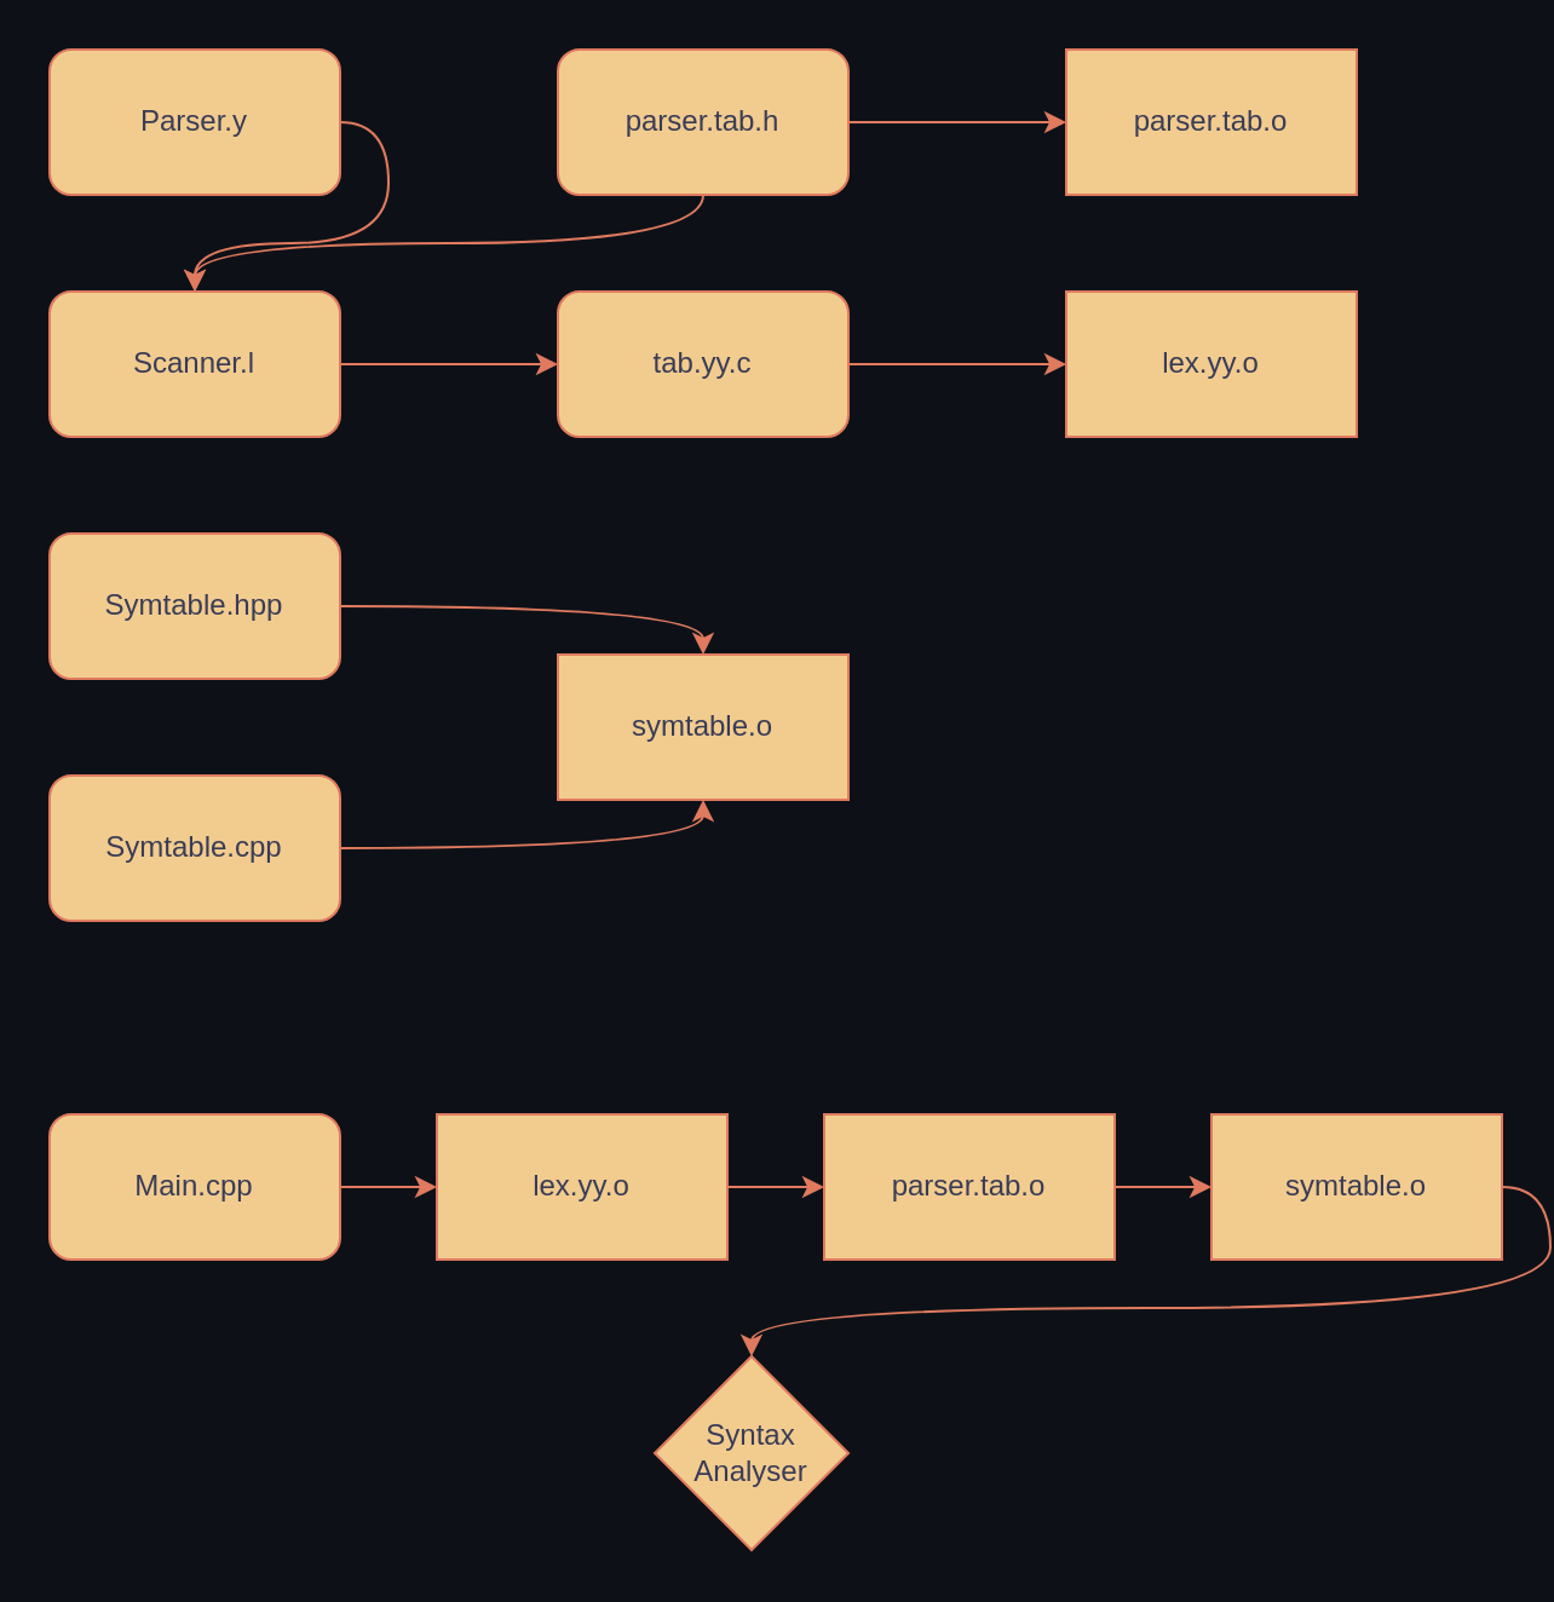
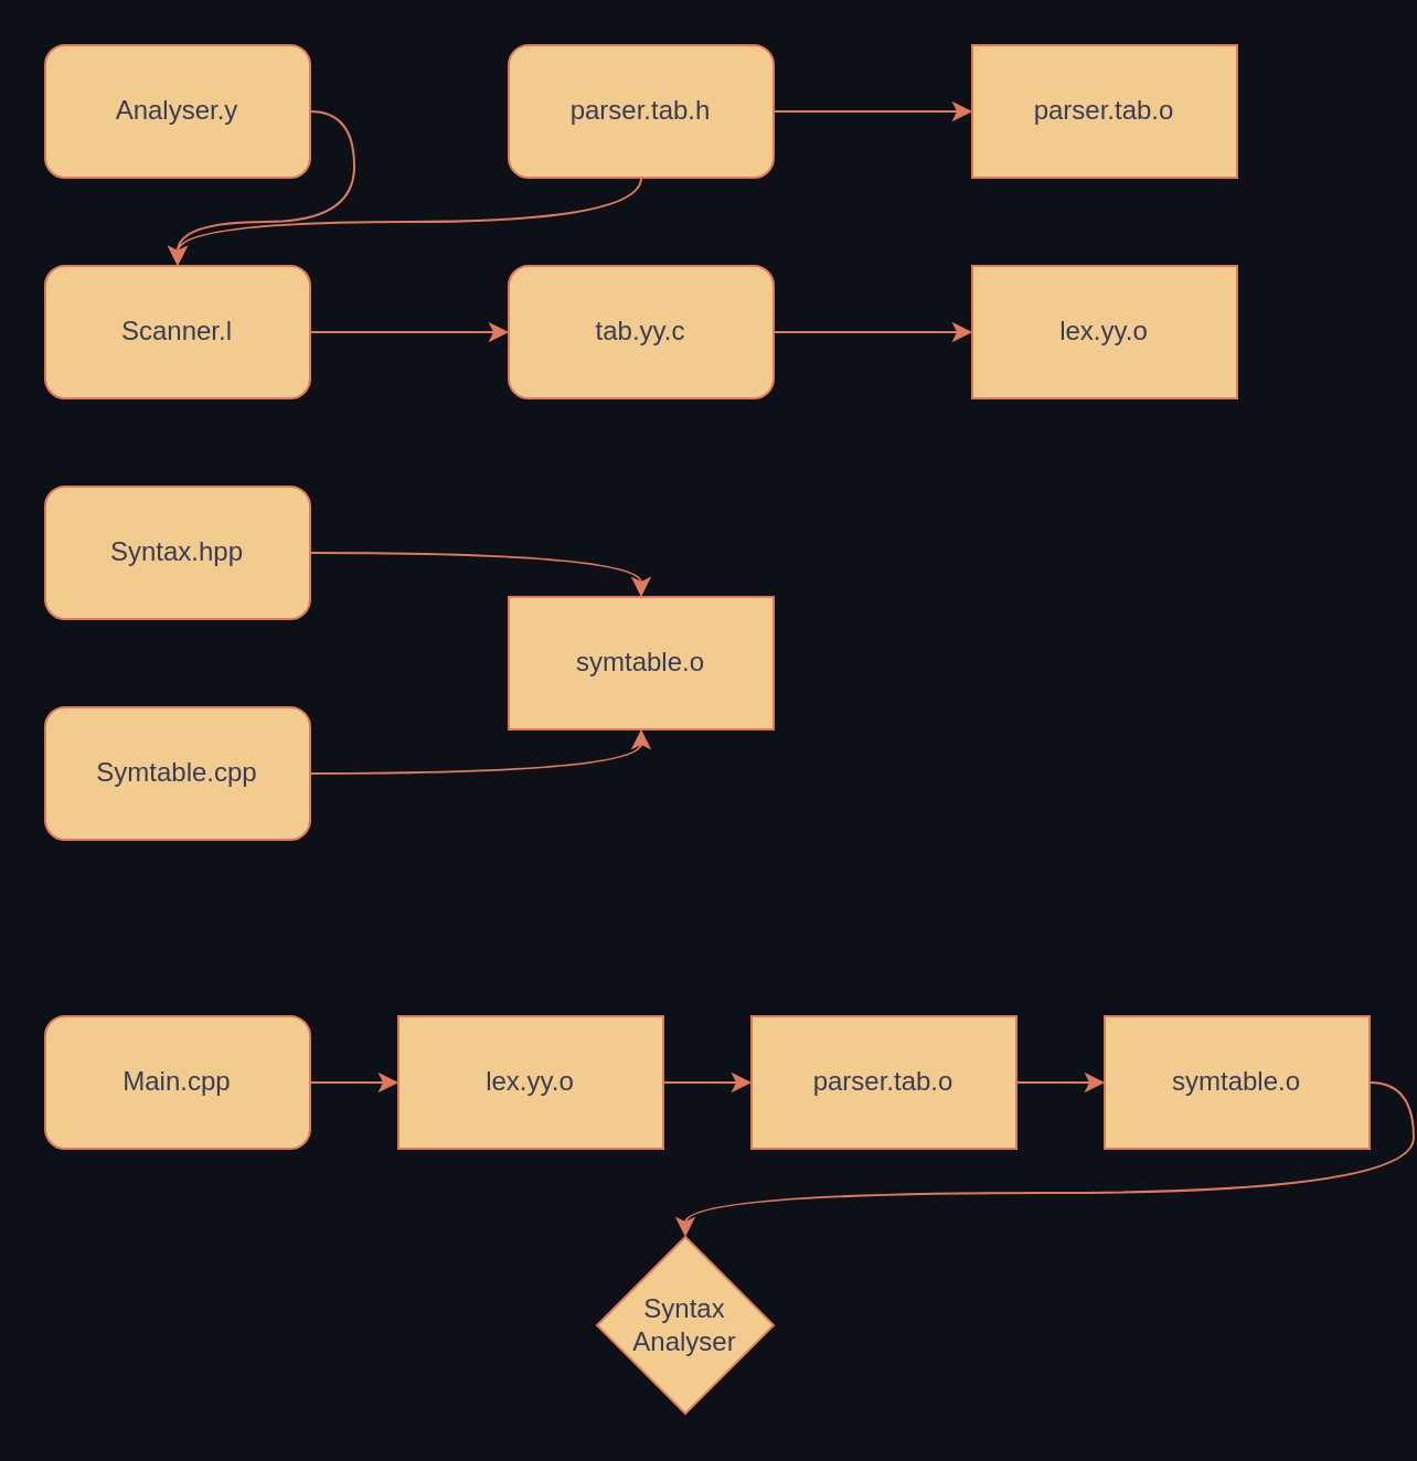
- <mxCell id="9" value="Parser.y" style="rounded=1;whiteSpace=wrap;html=1;labelBackgroundColor=none;fillColor=#F2CC8F;strokeColor=#E07A5F;fontColor=#393C56;" vertex="1" parent="1"><mxGeometry x="20" y="20" width="120" height="60" as="geometry" /></mxCell>
+ <mxCell id="9" value="Analyser.y" style="rounded=1;whiteSpace=wrap;html=1;labelBackgroundColor=none;fillColor=#F2CC8F;strokeColor=#E07A5F;fontColor=#393C56;" vertex="1" parent="1"><mxGeometry x="20" y="20" width="120" height="60" as="geometry" /></mxCell>
- <mxCell id="18" value="Symtable.hpp" style="rounded=1;whiteSpace=wrap;html=1;labelBackgroundColor=none;fillColor=#F2CC8F;strokeColor=#E07A5F;fontColor=#393C56;" vertex="1" parent="1"><mxGeometry x="20" y="220" width="120" height="60" as="geometry" /></mxCell>
+ <mxCell id="18" value="Syntax.hpp" style="rounded=1;whiteSpace=wrap;html=1;labelBackgroundColor=none;fillColor=#F2CC8F;strokeColor=#E07A5F;fontColor=#393C56;" vertex="1" parent="1"><mxGeometry x="20" y="220" width="120" height="60" as="geometry" /></mxCell>
